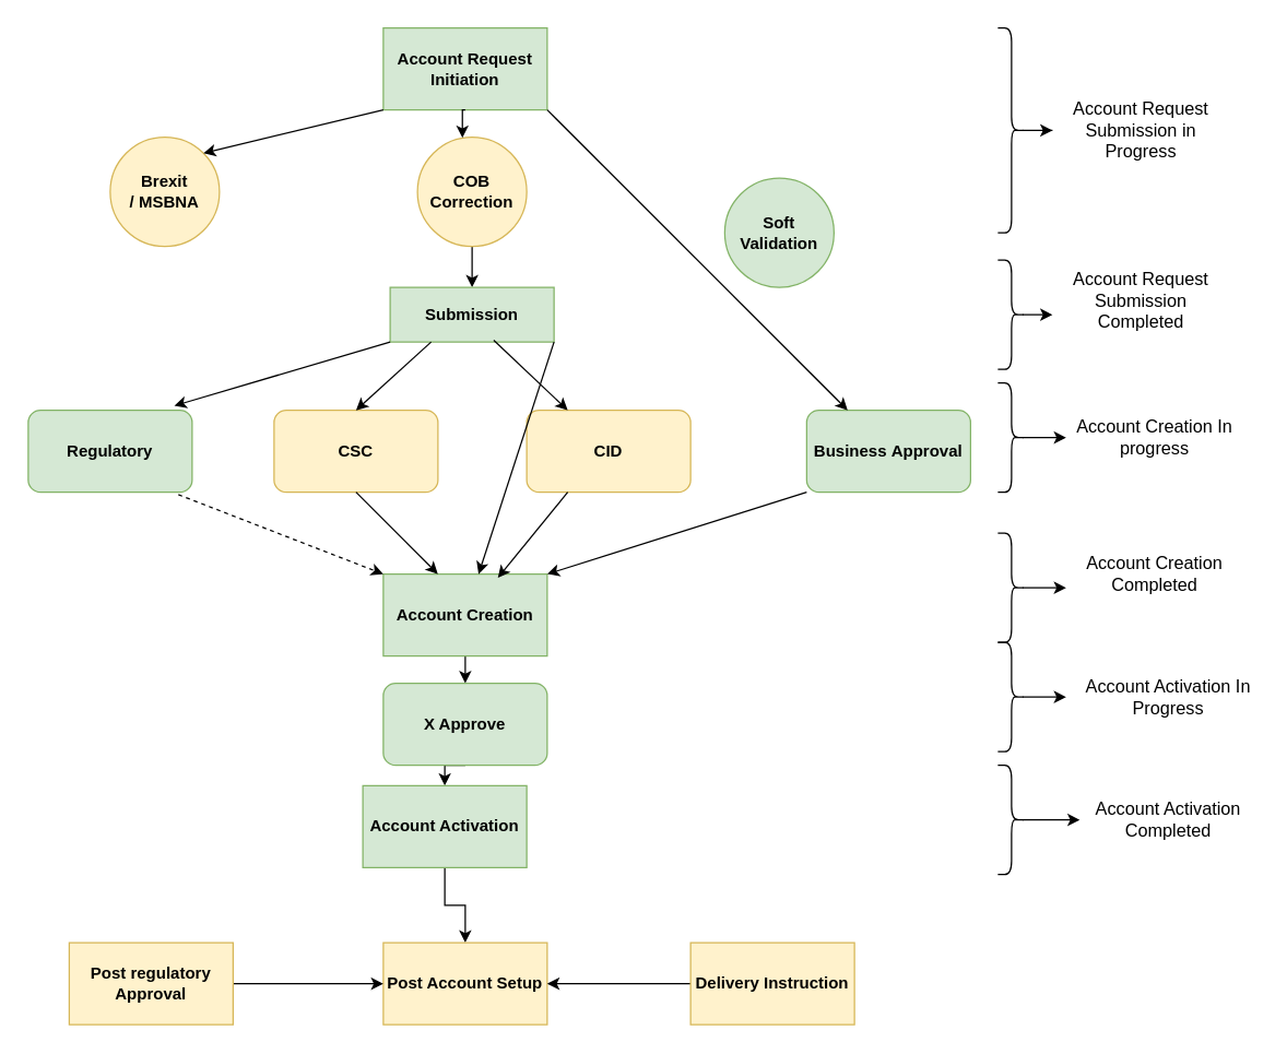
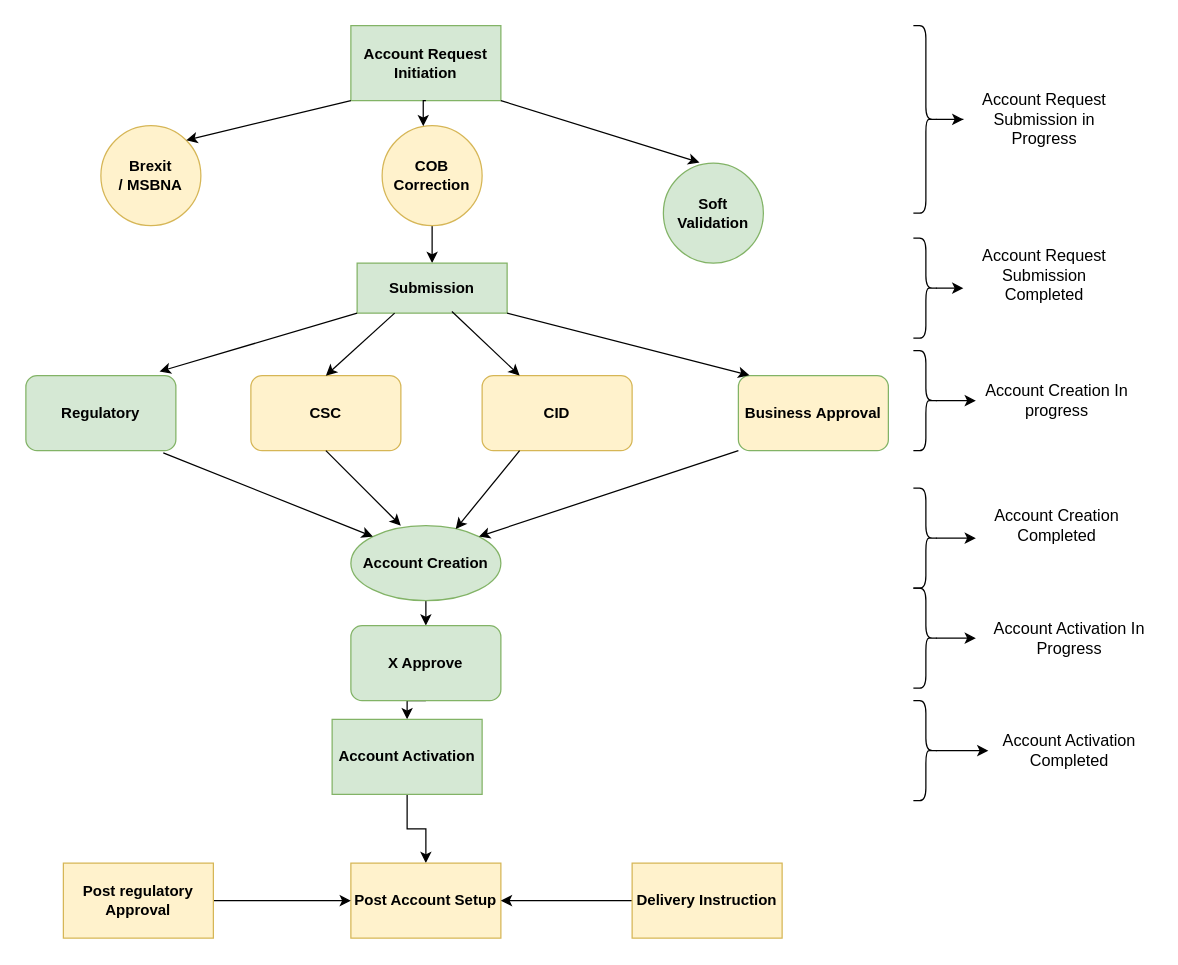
- <mxCell id="20" value="" style="endArrow=classic;html=1;rounded=0;exitX=1;exitY=1;exitDx=0;exitDy=0;" edge="1" parent="1" source="2" target="11"><mxGeometry width="50" height="50" relative="1" as="geometry"><mxPoint x="360" y="290" as="sourcePoint" /><mxPoint x="410" y="240" as="targetPoint" /></mxGeometry></mxCell>
+ <mxCell id="20" value="" style="endArrow=classic;html=1;rounded=0;exitX=1;exitY=1;exitDx=0;exitDy=0;entryX=0.361;entryY=-0.007;entryDx=0;entryDy=0;entryPerimeter=0;" edge="1" parent="1" source="2" target="6"><mxGeometry width="50" height="50" relative="1" as="geometry"><mxPoint x="360" y="290" as="sourcePoint" /><mxPoint x="410" y="240" as="targetPoint" /></mxGeometry></mxCell>
- <mxCell id="11" value="&lt;b&gt;Business&lt;/b&gt; &lt;b&gt;Approval&lt;/b&gt;" style="rounded=1;whiteSpace=wrap;html=1;fillColor=#d5e8d4;strokeColor=#82b366;" vertex="1" parent="1"><mxGeometry x="590" y="300" width="120" height="60" as="geometry" /></mxCell>
+ <mxCell id="11" value="&lt;b&gt;Business&lt;/b&gt; &lt;b&gt;Approval&lt;/b&gt;" style="rounded=1;whiteSpace=wrap;html=1;fillColor=#fff2cc;strokeColor=#82b366;" vertex="1" parent="1"><mxGeometry x="590" y="300" width="120" height="60" as="geometry" /></mxCell>
- <mxCell id="25" value="" style="endArrow=classic;html=1;rounded=0;exitX=1;exitY=1;exitDx=0;exitDy=0;" edge="1" parent="1" source="7" target="13"><mxGeometry width="50" height="50" relative="1" as="geometry"><mxPoint x="360" y="350" as="sourcePoint" /><mxPoint x="410" y="300" as="targetPoint" /></mxGeometry></mxCell>
+ <mxCell id="25" value="" style="endArrow=classic;html=1;rounded=0;exitX=1;exitY=1;exitDx=0;exitDy=0;entryX=0.074;entryY=-0.005;entryDx=0;entryDy=0;entryPerimeter=0;" edge="1" parent="1" source="7" target="11"><mxGeometry width="50" height="50" relative="1" as="geometry"><mxPoint x="360" y="350" as="sourcePoint" /><mxPoint x="410" y="300" as="targetPoint" /></mxGeometry></mxCell>
- <mxCell id="26" value="" style="endArrow=classic;html=1;rounded=0;exitX=0.916;exitY=1.03;exitDx=0;exitDy=0;exitPerimeter=0;entryX=0;entryY=0;entryDx=0;entryDy=0;dashed=1;" edge="1" parent="1" source="8" target="13"><mxGeometry width="50" height="50" relative="1" as="geometry"><mxPoint x="360" y="450" as="sourcePoint" /><mxPoint x="410" y="400" as="targetPoint" /></mxGeometry></mxCell>
+ <mxCell id="26" value="" style="endArrow=classic;html=1;rounded=0;exitX=0.916;exitY=1.03;exitDx=0;exitDy=0;exitPerimeter=0;entryX=0;entryY=0;entryDx=0;entryDy=0;" edge="1" parent="1" source="8" target="13"><mxGeometry width="50" height="50" relative="1" as="geometry"><mxPoint x="360" y="450" as="sourcePoint" /><mxPoint x="410" y="400" as="targetPoint" /></mxGeometry></mxCell>
- <mxCell id="13" value="&lt;b&gt;Account Creation&lt;/b&gt;" style="rounded=0;whiteSpace=wrap;html=1;fillColor=#d5e8d4;strokeColor=#82b366;" vertex="1" parent="1"><mxGeometry x="280" y="420" width="120" height="60" as="geometry" /></mxCell>
+ <mxCell id="13" value="&lt;b&gt;Account Creation&lt;/b&gt;" style="ellipse;whiteSpace=wrap;html=1;fillColor=#d5e8d4;strokeColor=#82b366;" vertex="1" parent="1"><mxGeometry x="280" y="420" width="120" height="60" as="geometry" /></mxCell>
